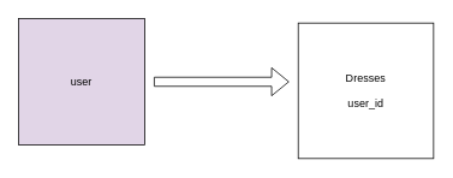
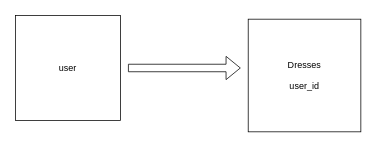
- <mxCell id="2" value="user" style="whiteSpace=wrap;html=1;aspect=fixed;fillColor=#e1d5e7;" parent="1" vertex="1"><mxGeometry x="20" y="20" width="140" height="140" as="geometry" /></mxCell>
+ <mxCell id="2" value="user" style="whiteSpace=wrap;html=1;aspect=fixed;" parent="1" vertex="1"><mxGeometry x="20" y="20" width="140" height="140" as="geometry" /></mxCell>
